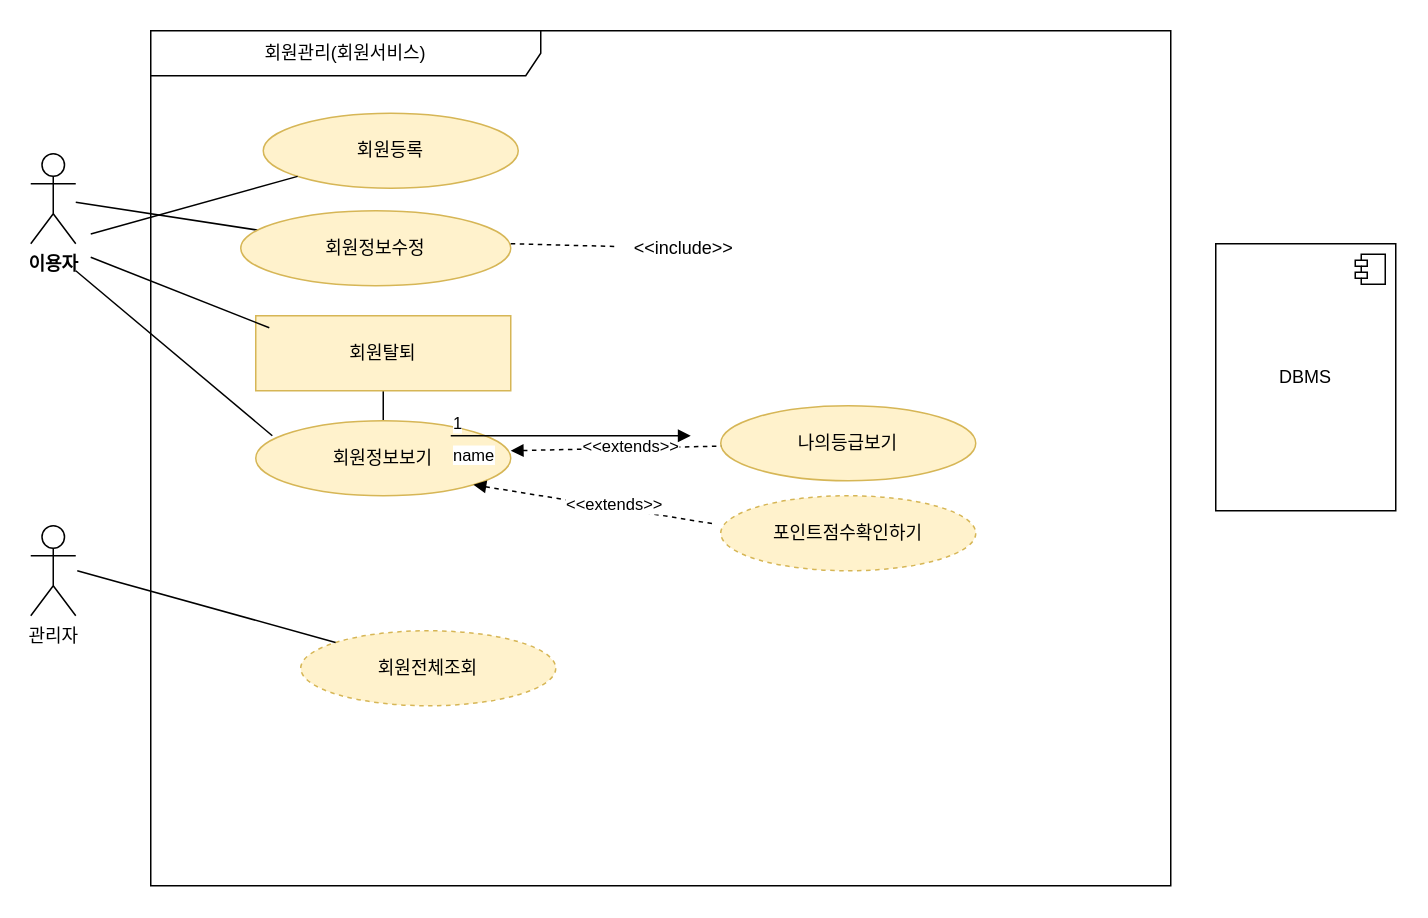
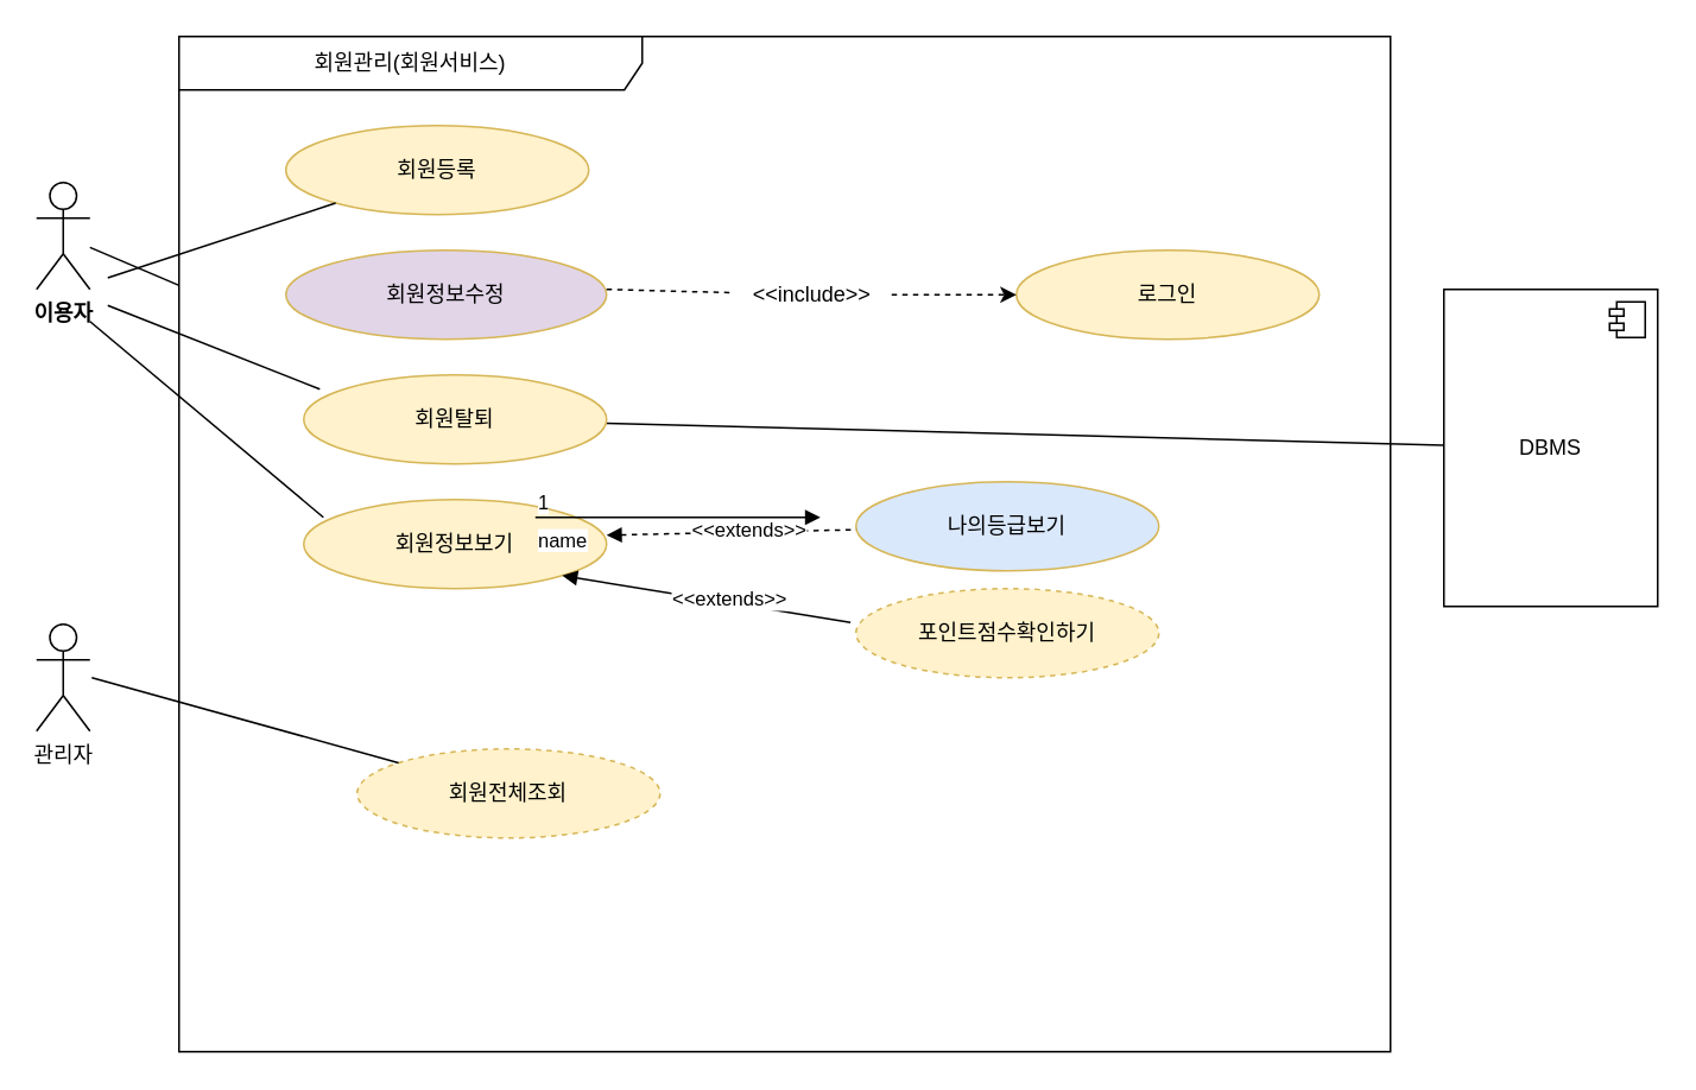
- <mxCell id="6" value="회원등록" style="ellipse;whiteSpace=wrap;html=1;fillColor=#fff2cc;strokeColor=#d6b656;" parent="1" vertex="1"><mxGeometry x="175" y="75" width="170" height="50" as="geometry" /></mxCell>
+ <mxCell id="6" value="회원등록" style="ellipse;whiteSpace=wrap;html=1;fillColor=#fff2cc;strokeColor=#d6b656;" parent="1" vertex="1"><mxGeometry x="160" y="70" width="170" height="50" as="geometry" /></mxCell>
- <mxCell id="2" value="" style="rounded=0;orthogonalLoop=1;jettySize=auto;html=1;endArrow=none;endFill=0;" parent="1" source="3" target="7" edge="1"><mxGeometry relative="1" as="geometry" /></mxCell>
+ <mxCell id="2" value="" style="rounded=0;orthogonalLoop=1;jettySize=auto;html=1;endArrow=none;endFill=0;" parent="1" source="3" target="4" edge="1"><mxGeometry relative="1" as="geometry" /></mxCell>
- <mxCell id="7" value="회원정보수정" style="ellipse;whiteSpace=wrap;html=1;fillColor=#fff2cc;strokeColor=#d6b656;" parent="1" vertex="1"><mxGeometry x="160" y="140" width="180" height="50" as="geometry" /></mxCell>
+ <mxCell id="7" value="회원정보수정" style="ellipse;whiteSpace=wrap;html=1;fillColor=#e1d5e7;strokeColor=#d6b656;" parent="1" vertex="1"><mxGeometry x="160" y="140" width="180" height="50" as="geometry" /></mxCell>
+ <mxCell id="17" value="" style="rounded=0;orthogonalLoop=1;jettySize=auto;html=1;endArrow=classic;endFill=1;dashed=1;" parent="1" source="19" target="16" edge="1"><mxGeometry relative="1" as="geometry"><mxPoint x="340" y="162" as="sourcePoint" /><mxPoint x="471" y="272" as="targetPoint" /></mxGeometry></mxCell>
+ <mxCell id="16" value="로그인" style="ellipse;whiteSpace=wrap;html=1;fillColor=#fff2cc;strokeColor=#d6b656;" parent="1" vertex="1"><mxGeometry x="570" y="140" width="170" height="50" as="geometry" /></mxCell>
- <mxCell id="9" value="회원탈퇴" style="whiteSpace=wrap;html=1;fillColor=#fff2cc;strokeColor=#d6b656;rounded=0;" parent="1" vertex="1"><mxGeometry x="170" y="210" width="170" height="50" as="geometry" /></mxCell>
+ <mxCell id="9" value="회원탈퇴" style="ellipse;whiteSpace=wrap;html=1;fillColor=#fff2cc;strokeColor=#d6b656;" parent="1" vertex="1"><mxGeometry x="170" y="210" width="170" height="50" as="geometry" /></mxCell>
- <mxCell id="8" style="rounded=0;orthogonalLoop=1;jettySize=auto;html=1;endArrow=none;endFill=0;" parent="1" source="9" target="10" edge="1"><mxGeometry relative="1" as="geometry" /></mxCell>
+ <mxCell id="8" style="rounded=0;orthogonalLoop=1;jettySize=auto;html=1;endArrow=none;endFill=0;" parent="1" source="9" target="26" edge="1"><mxGeometry relative="1" as="geometry" /></mxCell>
- <mxCell id="20" value="나의등급보기" style="ellipse;whiteSpace=wrap;html=1;fillColor=#fff2cc;strokeColor=#d6b656;" parent="1" vertex="1"><mxGeometry x="480" y="270" width="170" height="50" as="geometry" /></mxCell>
+ <mxCell id="20" value="나의등급보기" style="ellipse;whiteSpace=wrap;html=1;fillColor=#dae8fc;strokeColor=#d6b656;" parent="1" vertex="1"><mxGeometry x="480" y="270" width="170" height="50" as="geometry" /></mxCell>
- <mxCell id="24" value="" style="rounded=0;orthogonalLoop=1;jettySize=auto;html=1;endArrow=none;endFill=0;dashed=1;startArrow=block;startFill=1;entryX=-0.018;entryY=0.38;entryDx=0;entryDy=0;entryPerimeter=0;exitX=1;exitY=1;exitDx=0;exitDy=0;" parent="1" source="10" target="21" edge="1"><mxGeometry relative="1" as="geometry"><mxPoint x="340" y="333" as="sourcePoint" /><mxPoint x="480" y="330" as="targetPoint" /></mxGeometry></mxCell>
+ <mxCell id="24" value="" style="rounded=0;orthogonalLoop=1;jettySize=auto;html=1;endArrow=none;endFill=0;dashed=0;startArrow=block;startFill=1;entryX=-0.018;entryY=0.38;entryDx=0;entryDy=0;entryPerimeter=0;exitX=1;exitY=1;exitDx=0;exitDy=0;" parent="1" source="10" target="21" edge="1"><mxGeometry relative="1" as="geometry"><mxPoint x="340" y="333" as="sourcePoint" /><mxPoint x="480" y="330" as="targetPoint" /></mxGeometry></mxCell>
